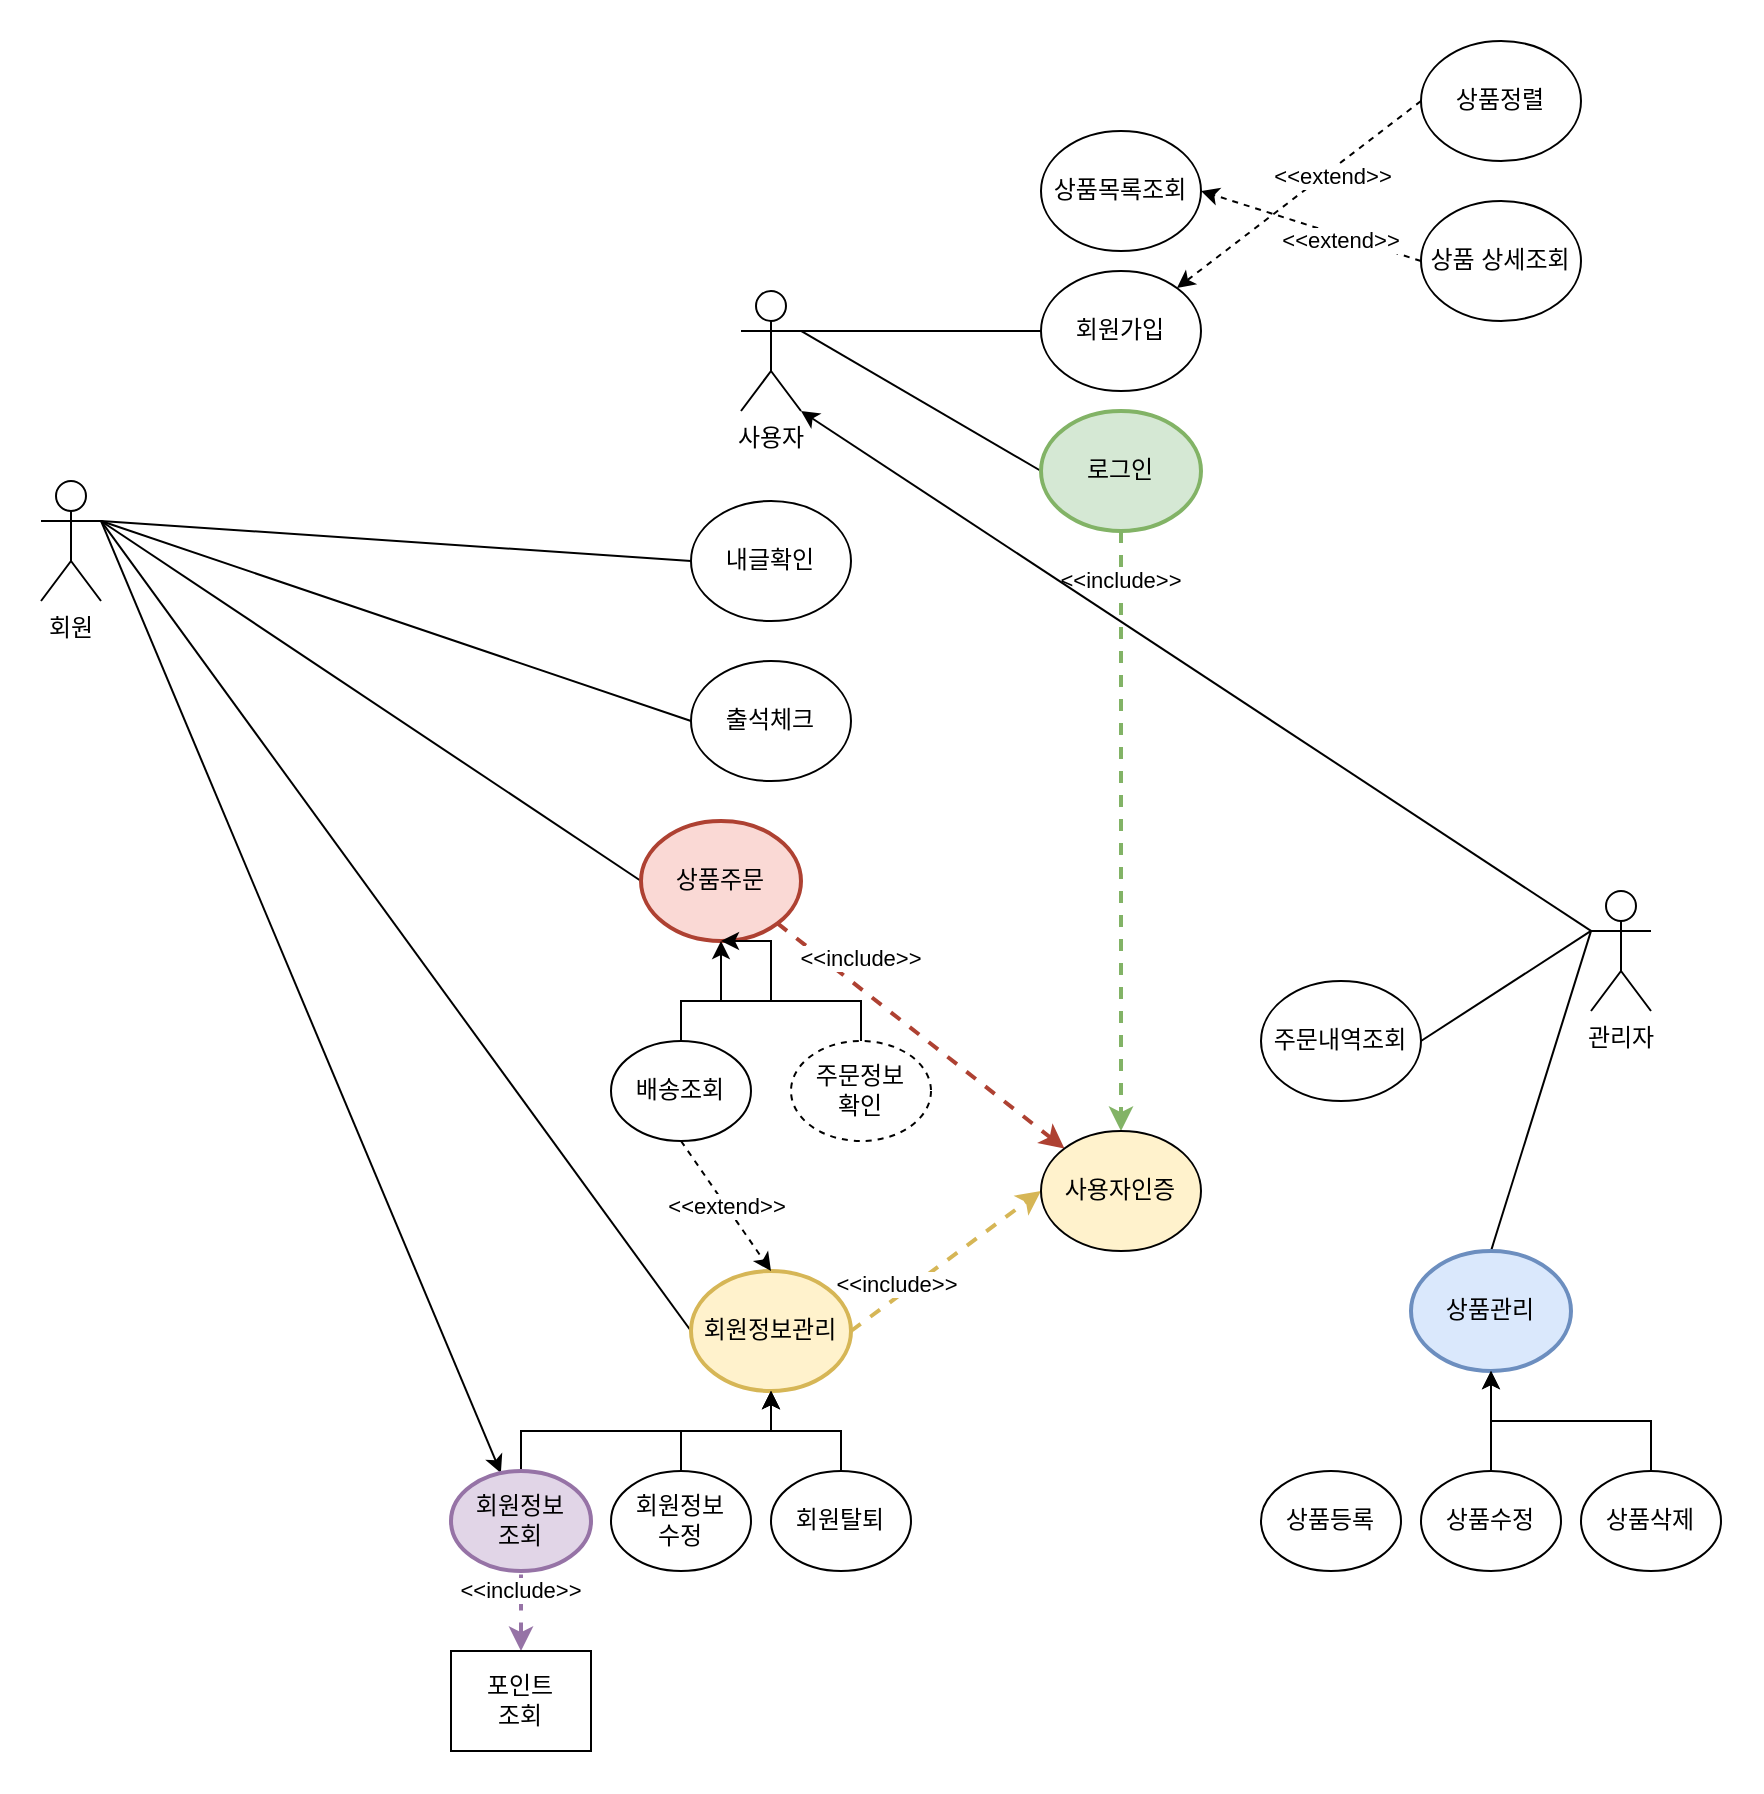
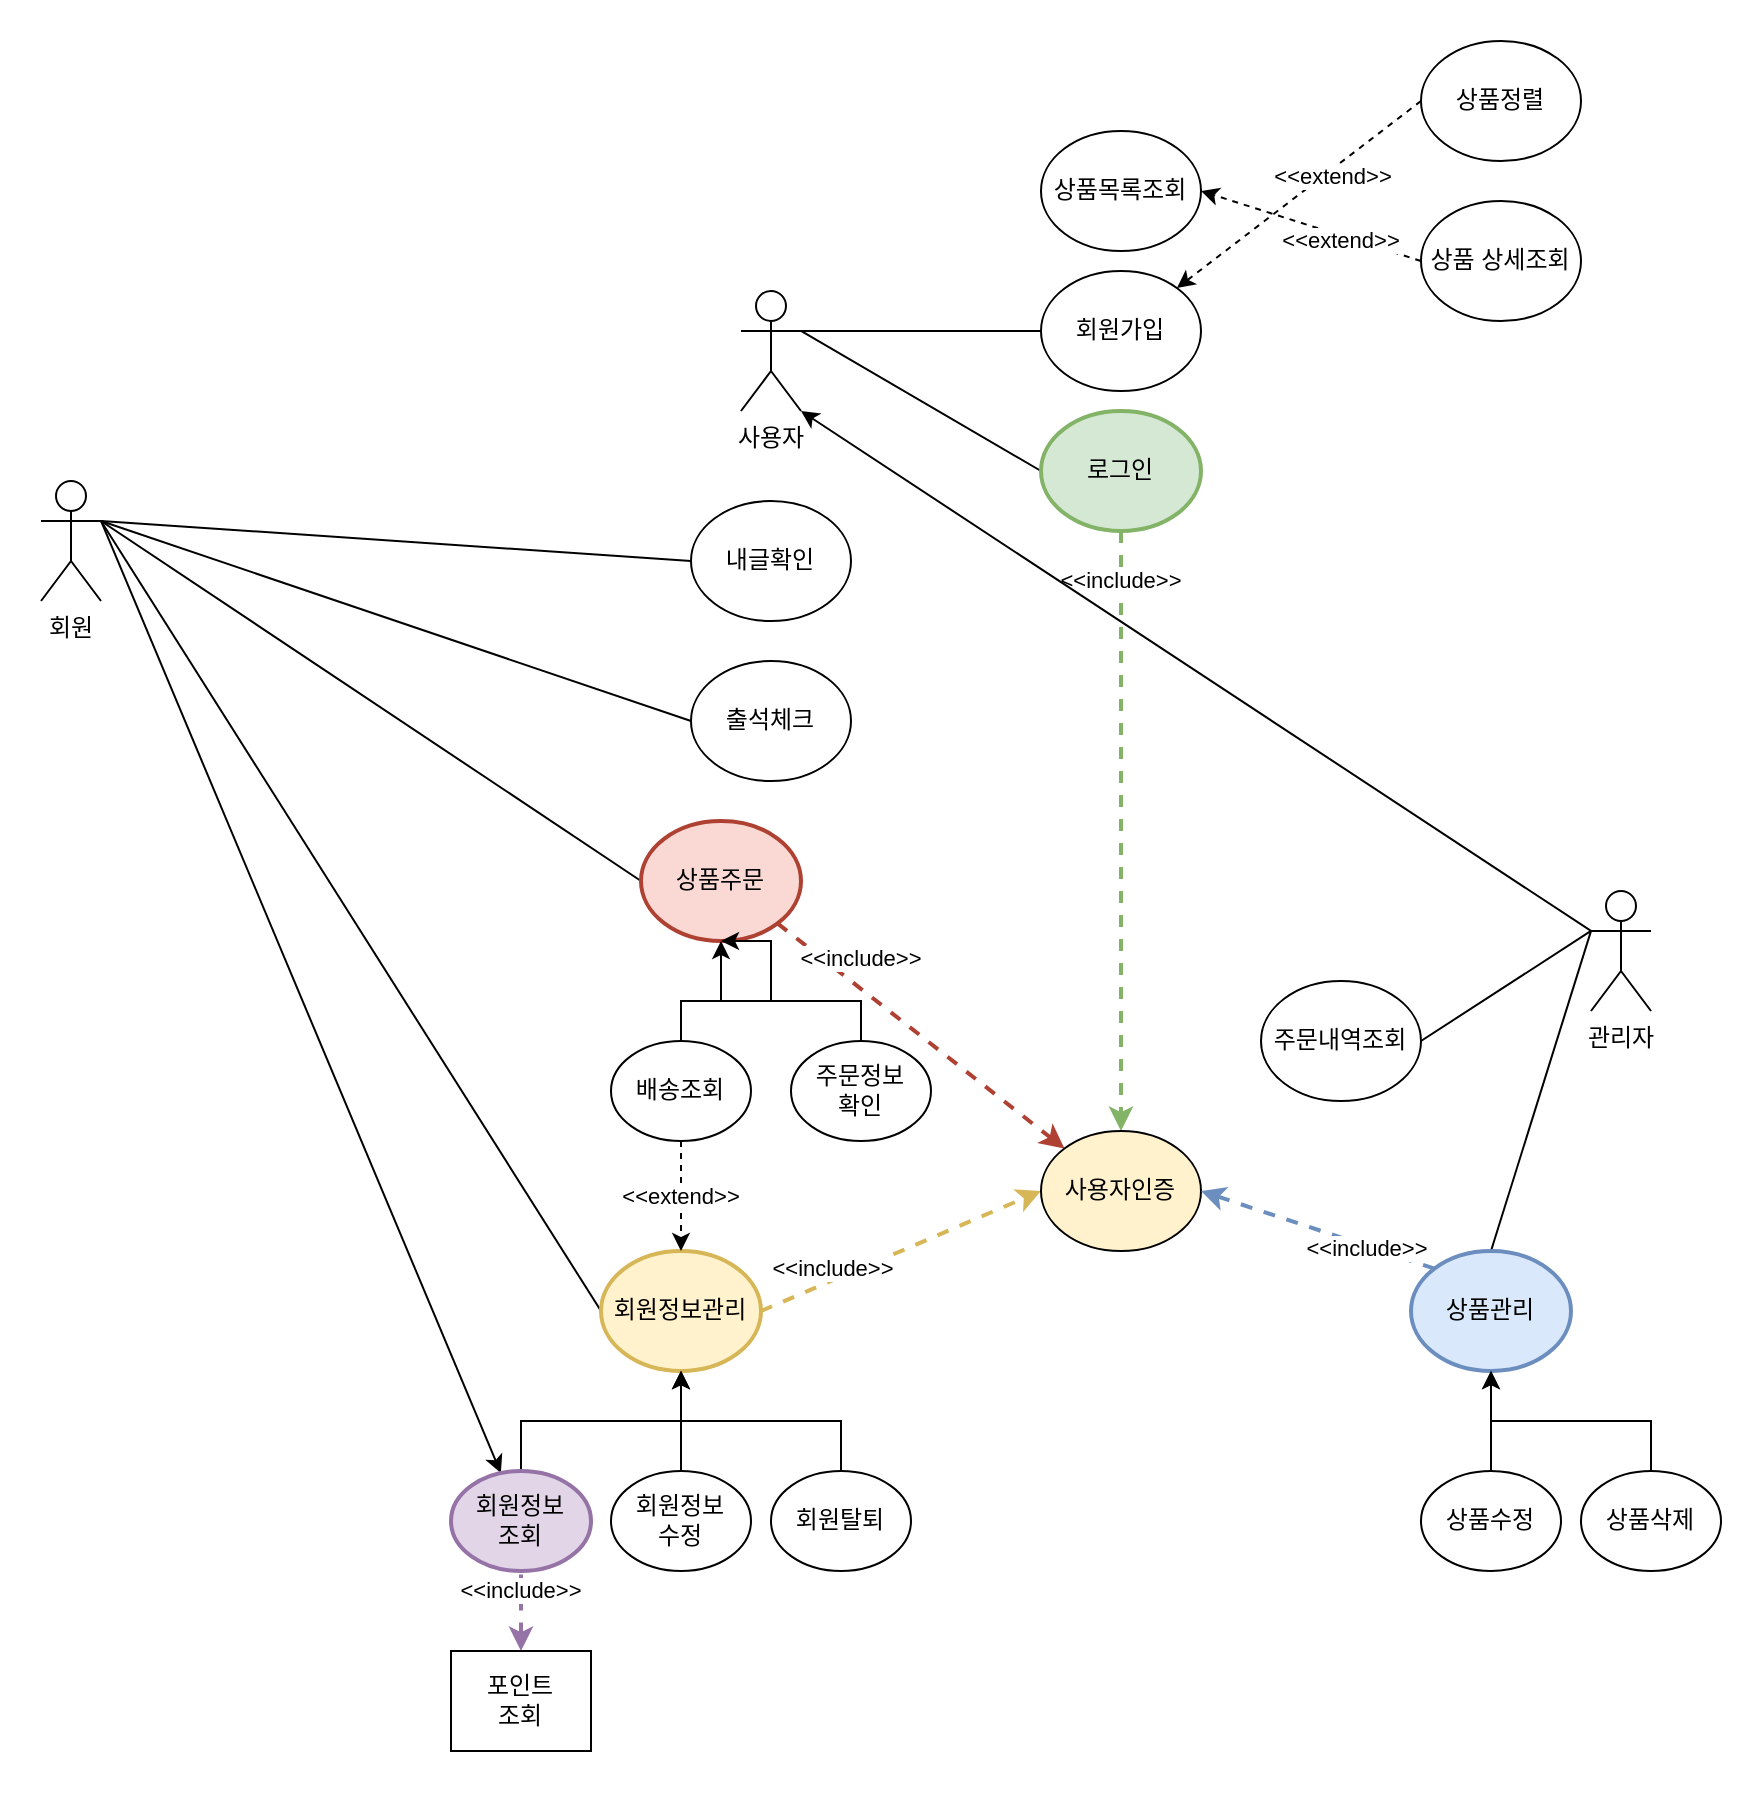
- <mxCell id="35" value="주문정보&lt;br&gt;확인" style="ellipse;whiteSpace=wrap;html=1;verticalAlign=middle;strokeWidth=1;dashed=1;" vertex="1" parent="1"><mxGeometry x="395" y="520" width="70" height="50" as="geometry" /></mxCell>
+ <mxCell id="35" value="주문정보&lt;br&gt;확인" style="ellipse;whiteSpace=wrap;html=1;verticalAlign=middle;strokeWidth=1;" vertex="1" parent="1"><mxGeometry x="395" y="520" width="70" height="50" as="geometry" /></mxCell>
+ <mxCell id="42" value="&amp;lt;&amp;lt;include&amp;gt;&amp;gt;" style="edgeStyle=none;rounded=0;orthogonalLoop=1;jettySize=auto;html=1;exitX=0;exitY=0;exitDx=0;exitDy=0;entryX=1;entryY=0.5;entryDx=0;entryDy=0;dashed=1;startArrow=none;startFill=0;endArrow=classic;endFill=1;verticalAlign=middle;strokeWidth=2;fillColor=#dae8fc;strokeColor=#6c8ebf;" edge="1" parent="1" source="44" target="24"><mxGeometry x="-0.432" y="1" relative="1" as="geometry"><mxPoint x="650" y="585" as="targetPoint" /><mxPoint as="offset" /></mxGeometry></mxCell>
- <mxCell id="22" value="회원정보관리" style="ellipse;whiteSpace=wrap;html=1;verticalAlign=middle;strokeWidth=2;fillColor=#fff2cc;strokeColor=#d6b656;" vertex="1" parent="1"><mxGeometry x="345" y="635" width="80" height="60" as="geometry" /></mxCell>
+ <mxCell id="22" value="회원정보관리" style="ellipse;whiteSpace=wrap;html=1;verticalAlign=middle;strokeWidth=2;fillColor=#fff2cc;strokeColor=#d6b656;" vertex="1" parent="1"><mxGeometry x="300" y="625" width="80" height="60" as="geometry" /></mxCell>
- <mxCell id="46" value="상품등록" style="ellipse;whiteSpace=wrap;html=1;verticalAlign=middle;strokeWidth=1;" vertex="1" parent="1"><mxGeometry x="630" y="735" width="70" height="50" as="geometry" /></mxCell>
